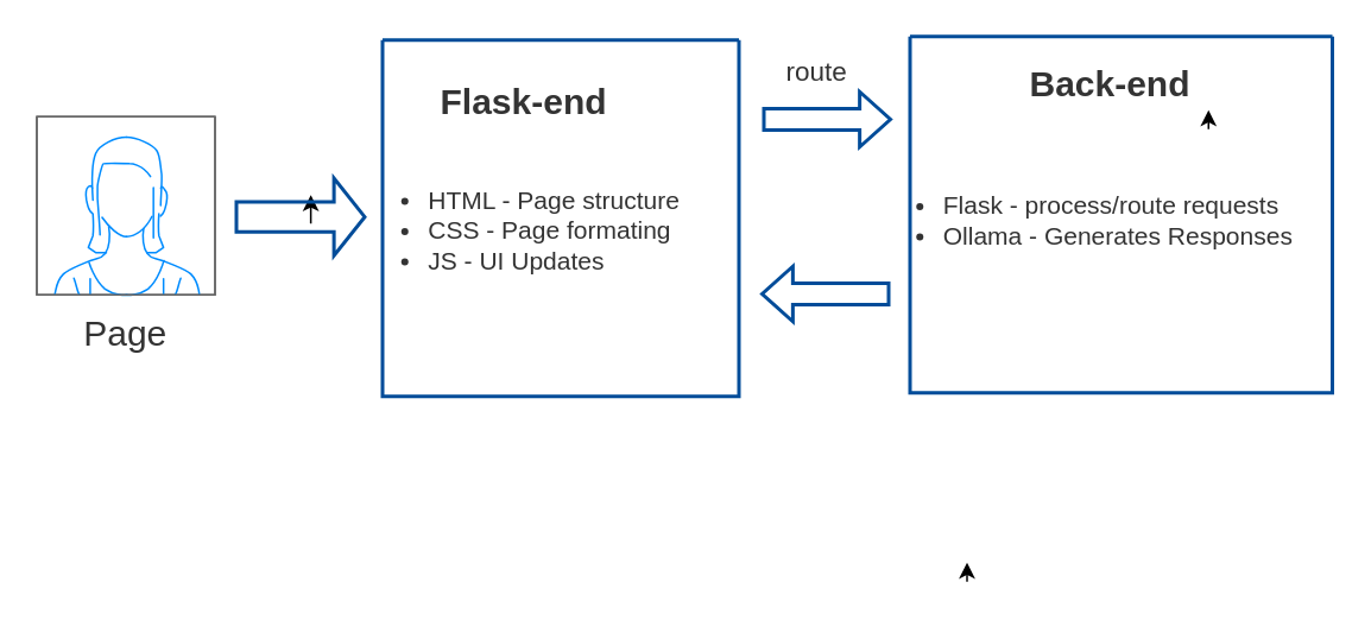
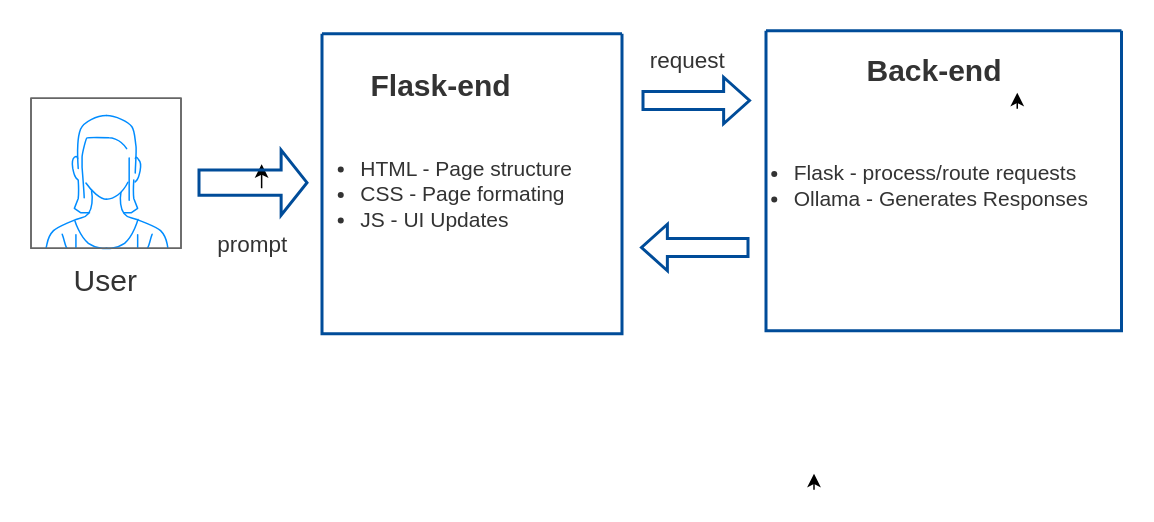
- <mxCell id="17" value="&lt;font style=&quot;font-size: 15px;&quot;&gt;route&lt;/font&gt;" style="text;html=1;strokeColor=none;fillColor=none;align=center;verticalAlign=middle;whiteSpace=wrap;rounded=0;strokeWidth=2;fontSize=20;fontColor=#333333;" vertex="1" parent="1"><mxGeometry x="428" y="22" width="60" height="30" as="geometry" /></mxCell>
+ <mxCell id="17" value="&lt;font style=&quot;font-size: 15px;&quot;&gt;request&lt;/font&gt;" style="text;html=1;strokeColor=none;fillColor=none;align=center;verticalAlign=middle;whiteSpace=wrap;rounded=0;strokeWidth=2;fontSize=20;fontColor=#333333;" vertex="1" parent="1"><mxGeometry x="428" y="22" width="60" height="30" as="geometry" /></mxCell>
+ <mxCell id="16" value="&lt;font style=&quot;font-size: 15px;&quot;&gt;prompt&lt;/font&gt;" style="text;html=1;strokeColor=none;fillColor=none;align=center;verticalAlign=middle;whiteSpace=wrap;rounded=0;strokeWidth=2;fontSize=20;fontColor=#333333;" vertex="1" parent="1"><mxGeometry x="138" y="145" width="60" height="30" as="geometry" /></mxCell>
- <mxCell id="15" value="Page" style="text;html=1;strokeColor=none;fillColor=none;align=center;verticalAlign=middle;whiteSpace=wrap;rounded=0;strokeWidth=2;fontSize=20;fontColor=#333333;" vertex="1" parent="1"><mxGeometry x="40" y="171" width="60" height="30" as="geometry" /></mxCell>
+ <mxCell id="15" value="User" style="text;html=1;strokeColor=none;fillColor=none;align=center;verticalAlign=middle;whiteSpace=wrap;rounded=0;strokeWidth=2;fontSize=20;fontColor=#333333;" vertex="1" parent="1"><mxGeometry x="40" y="171" width="60" height="30" as="geometry" /></mxCell>
